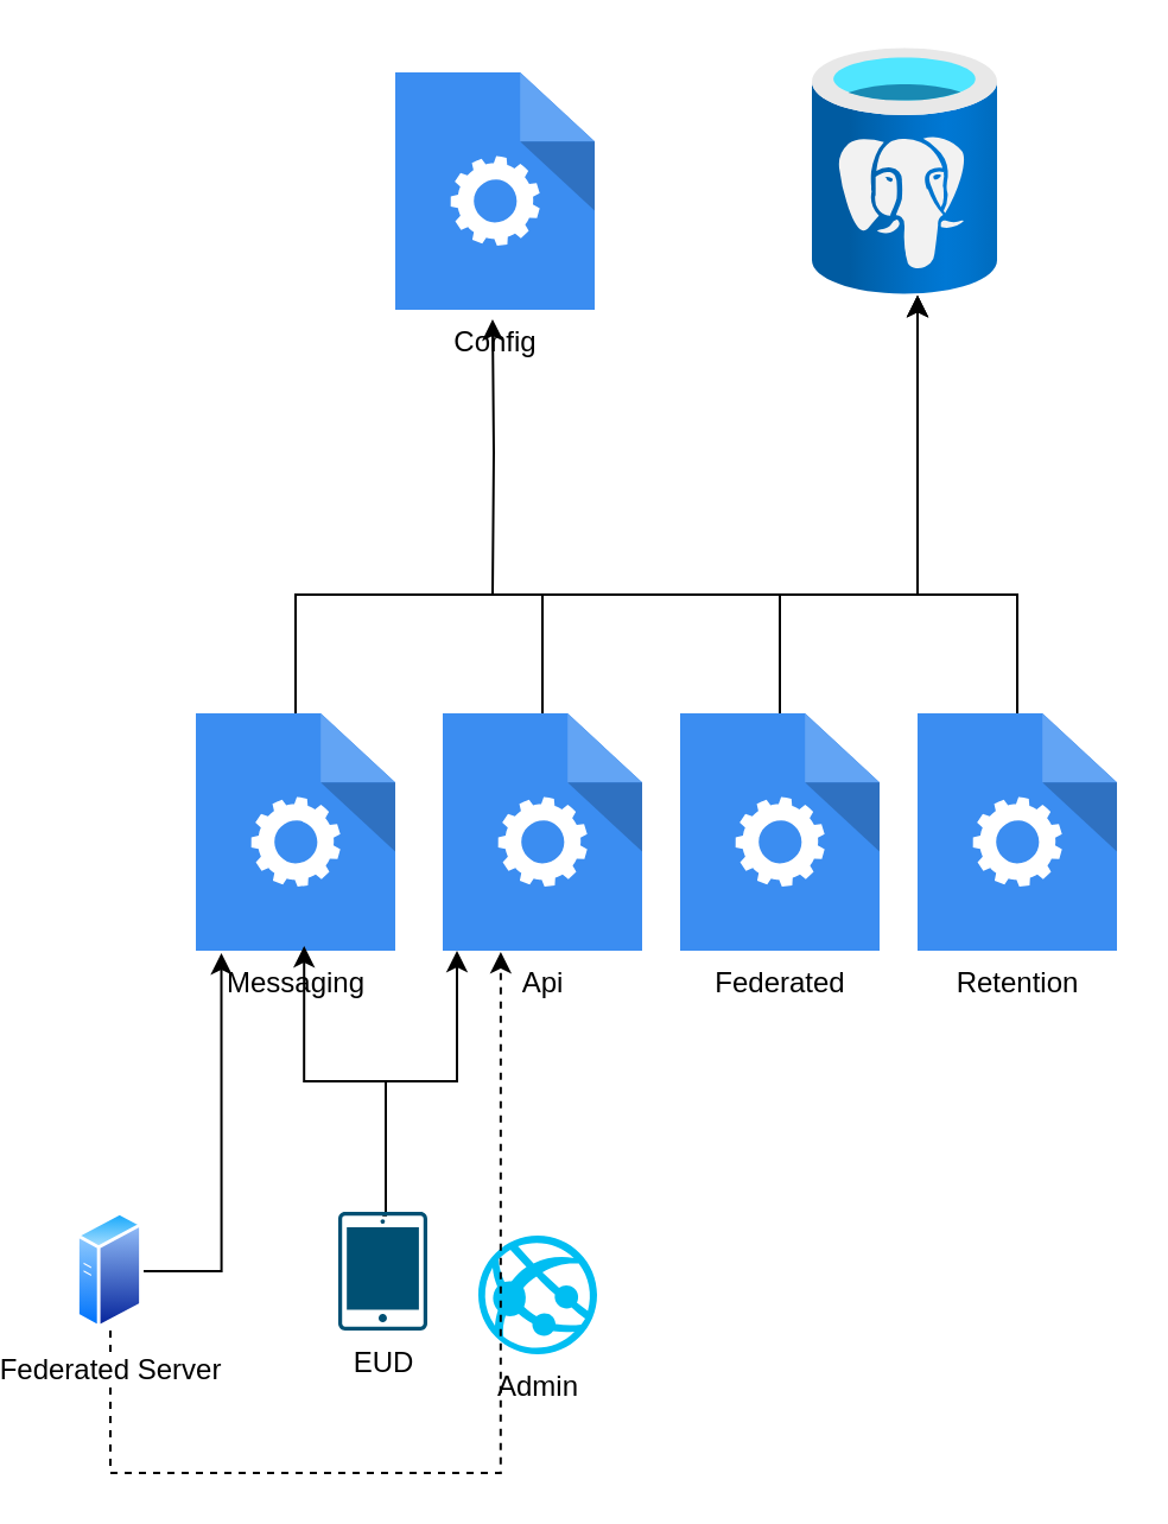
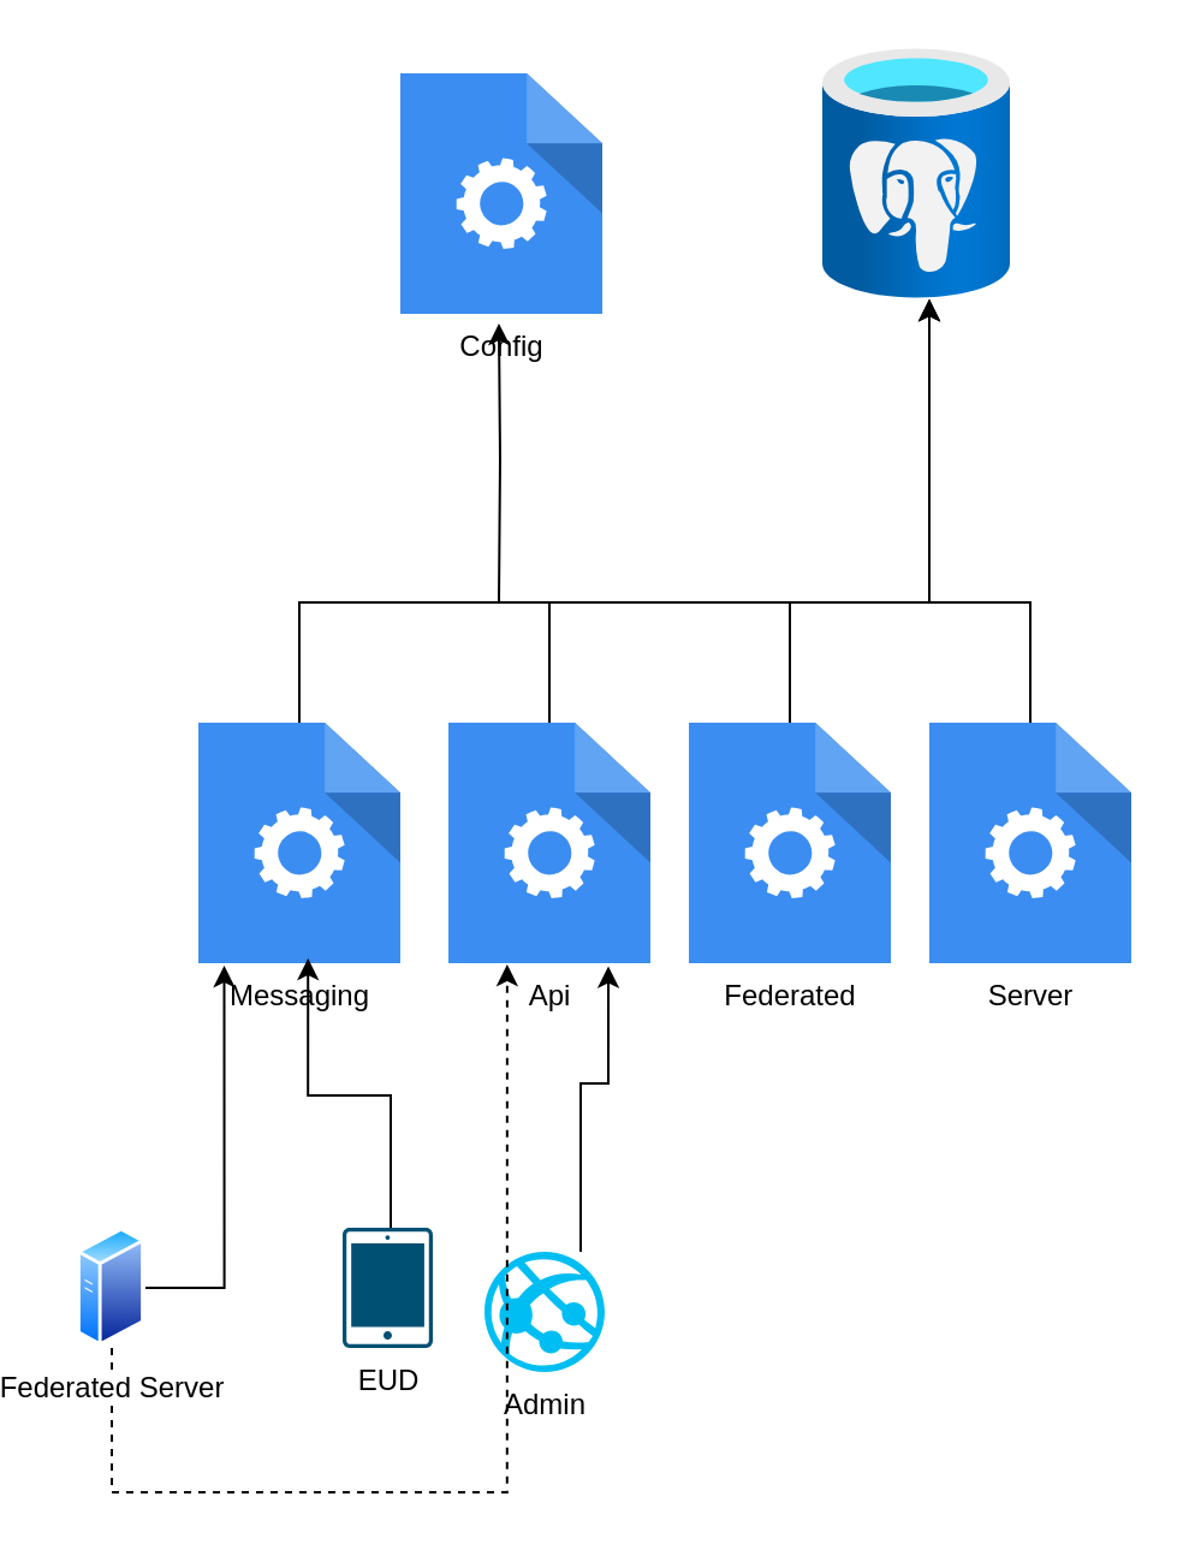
- <mxCell id="8" value="Retention" style="sketch=0;html=1;aspect=fixed;strokeColor=none;shadow=0;fillColor=#3B8DF1;verticalAlign=top;labelPosition=center;verticalLabelPosition=bottom;shape=mxgraph.gcp2.process" parent="1" vertex="1"><mxGeometry x="374" y="300" width="84" height="100" as="geometry" /></mxCell>
+ <mxCell id="8" value="Server" style="sketch=0;html=1;aspect=fixed;strokeColor=none;shadow=0;fillColor=#3B8DF1;verticalAlign=top;labelPosition=center;verticalLabelPosition=bottom;shape=mxgraph.gcp2.process" parent="1" vertex="1"><mxGeometry x="374" y="300" width="84" height="100" as="geometry" /></mxCell>
- <mxCell id="9" style="edgeStyle=orthogonalEdgeStyle;rounded=0;orthogonalLoop=1;jettySize=auto;html=1;exitX=0.496;exitY=0.028;exitDx=0;exitDy=0;exitPerimeter=0;" parent="1" source="10" target="6" edge="1"><mxGeometry relative="1" as="geometry"><mxPoint x="160" y="500" as="sourcePoint" /><Array as="points"><mxPoint x="150" y="511" /><mxPoint x="150" y="455" /><mxPoint x="180" y="455" /></Array></mxGeometry></mxCell>
+ <mxCell id="17" style="edgeStyle=orthogonalEdgeStyle;rounded=0;orthogonalLoop=1;jettySize=auto;html=1;endArrow=classic;endFill=1;entryX=0.792;entryY=1.013;entryDx=0;entryDy=0;entryPerimeter=0;" edge="1" parent="1" source="16" target="6"><mxGeometry relative="1" as="geometry"><mxPoint x="241" y="450" as="targetPoint" /><Array as="points"><mxPoint x="229" y="450" /><mxPoint x="241" y="450" /></Array></mxGeometry></mxCell>
